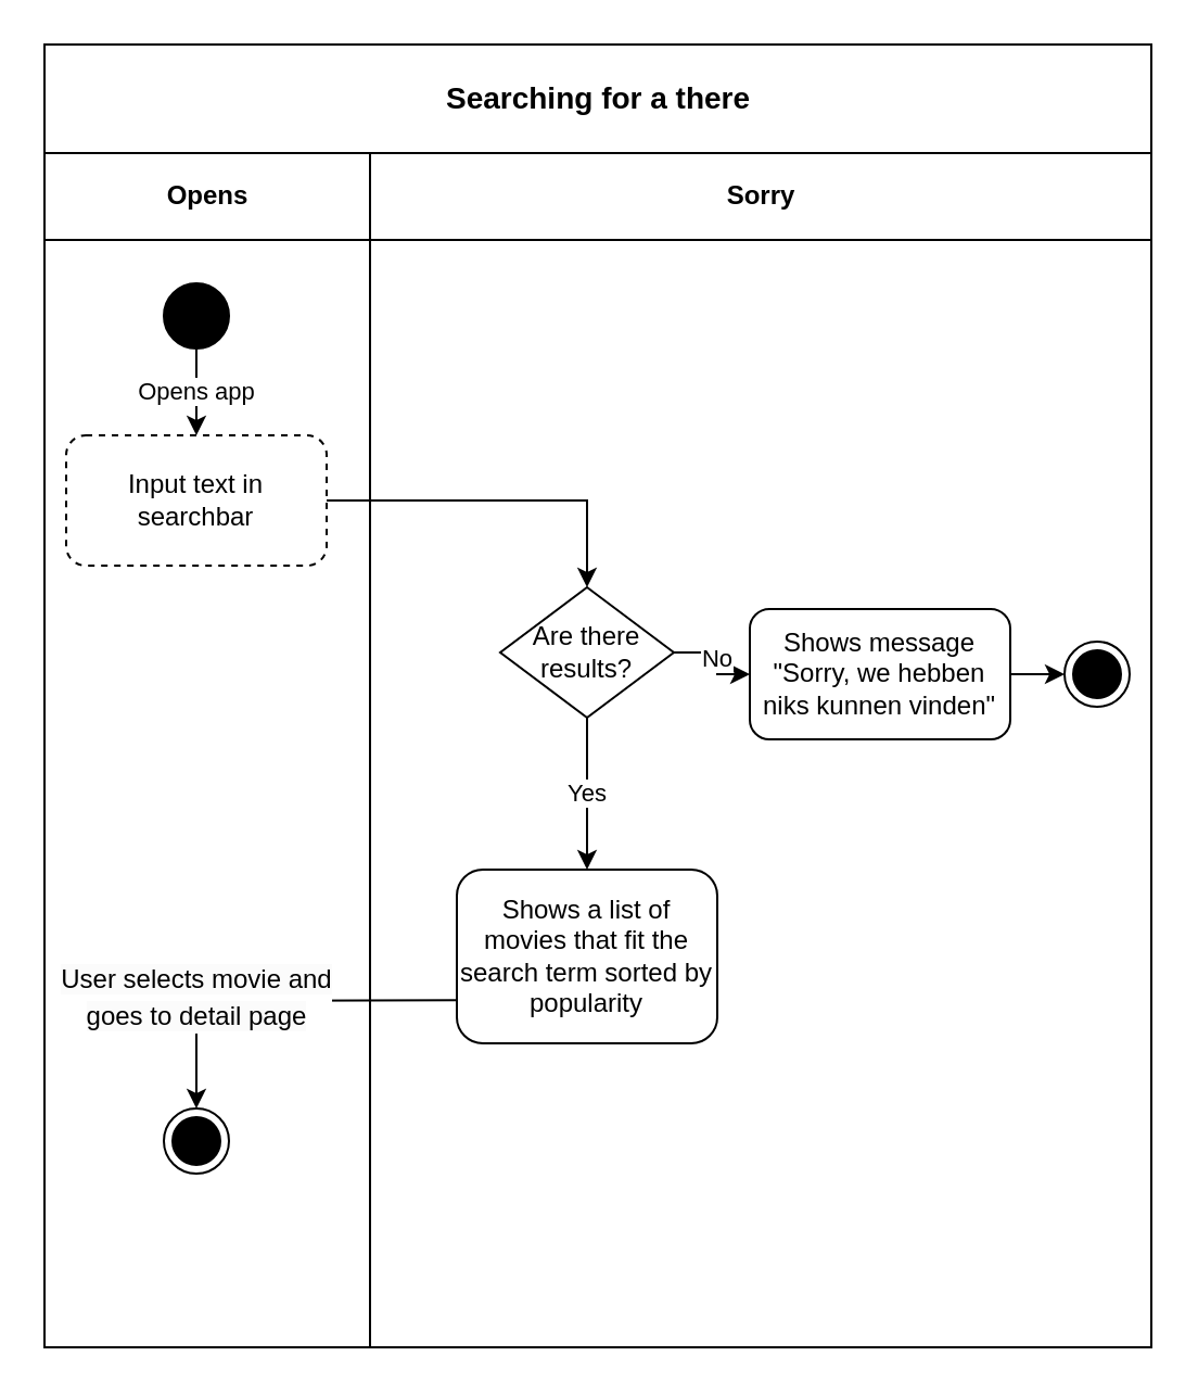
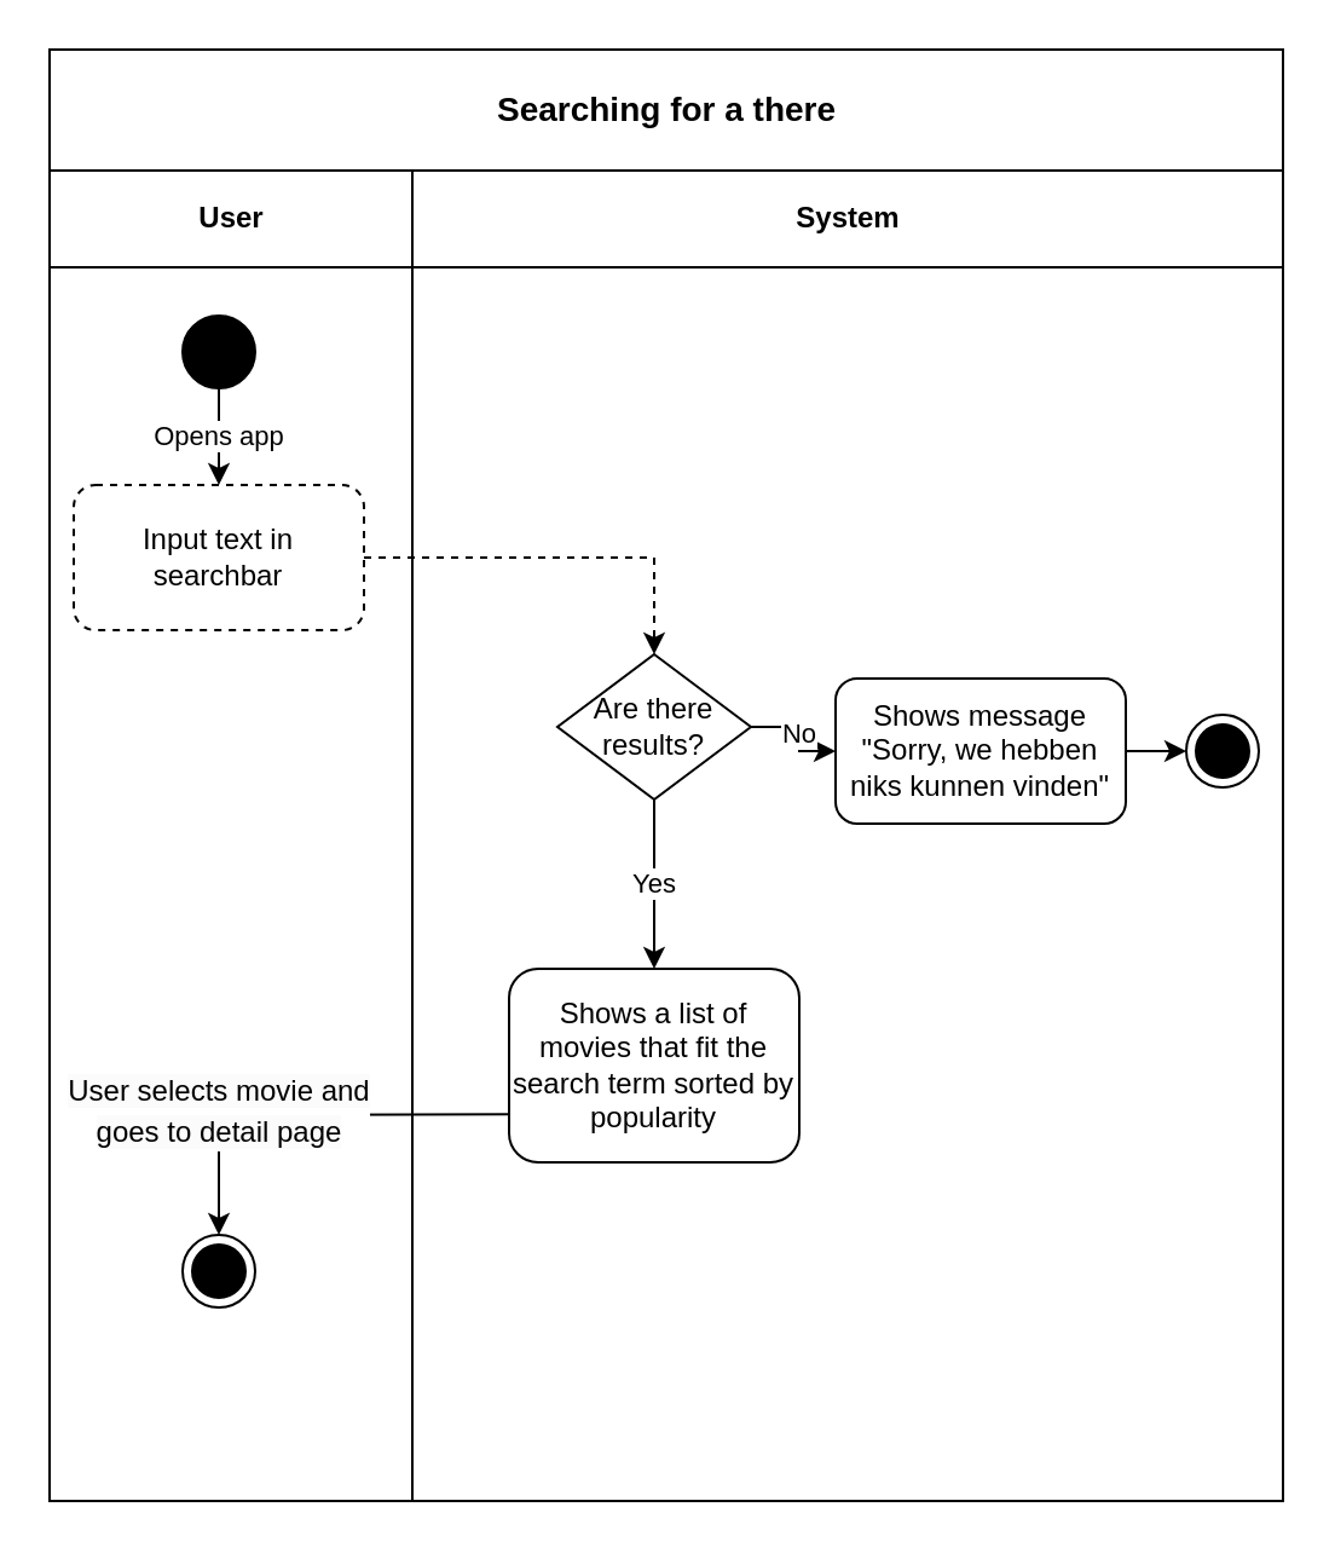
- <mxCell id="3" value="Opens" style="swimlane;startSize=40;html=1;" vertex="1" parent="2"><mxGeometry y="50" width="150" height="550" as="geometry" /></mxCell>
+ <mxCell id="3" value="User" style="swimlane;startSize=40;html=1;" vertex="1" parent="2"><mxGeometry y="50" width="150" height="550" as="geometry" /></mxCell>
- <mxCell id="8" value="Sorry" style="swimlane;startSize=40;html=1;" vertex="1" parent="2"><mxGeometry x="150" y="50" width="360" height="550" as="geometry" /></mxCell>
+ <mxCell id="8" value="System" style="swimlane;startSize=40;html=1;" vertex="1" parent="2"><mxGeometry x="150" y="50" width="360" height="550" as="geometry" /></mxCell>
- <mxCell id="17" value="" style="edgeStyle=orthogonalEdgeStyle;rounded=0;orthogonalLoop=1;jettySize=auto;html=1;" parent="2" source="5" target="9" edge="1"><mxGeometry relative="1" as="geometry" /></mxCell>
+ <mxCell id="17" value="" style="edgeStyle=orthogonalEdgeStyle;rounded=0;orthogonalLoop=1;jettySize=auto;html=1;dashed=1;" parent="2" source="5" target="9" edge="1"><mxGeometry relative="1" as="geometry" /></mxCell>
